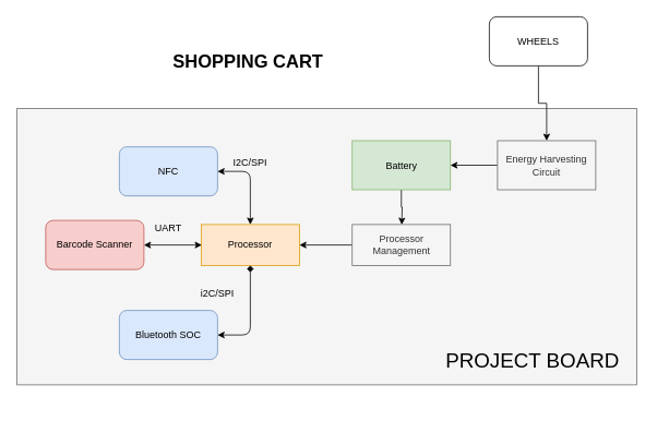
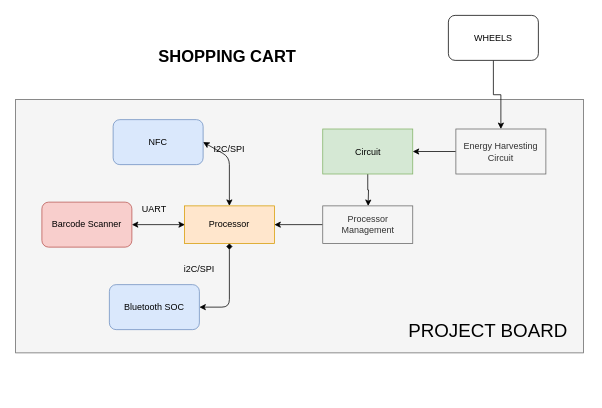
- <mxCell id="14" value="Battery" style="rounded=0;whiteSpace=wrap;html=1;fillColor=#d5e8d4;strokeColor=#82b366;" vertex="1" parent="1"><mxGeometry x="429.5" y="171.5" width="120" height="60" as="geometry" /></mxCell>
+ <mxCell id="14" value="Circuit" style="rounded=0;whiteSpace=wrap;html=1;fillColor=#d5e8d4;strokeColor=#82b366;" vertex="1" parent="1"><mxGeometry x="429.5" y="171.5" width="120" height="60" as="geometry" /></mxCell>
- <mxCell id="4" value="NFC" style="rounded=1;whiteSpace=wrap;html=1;fillColor=#dae8fc;strokeColor=#6c8ebf;" vertex="1" parent="1"><mxGeometry x="145" y="179" width="120" height="60" as="geometry" /></mxCell>
+ <mxCell id="4" value="NFC" style="rounded=1;whiteSpace=wrap;html=1;fillColor=#dae8fc;strokeColor=#6c8ebf;" vertex="1" parent="1"><mxGeometry x="150" y="159" width="120" height="60" as="geometry" /></mxCell>
